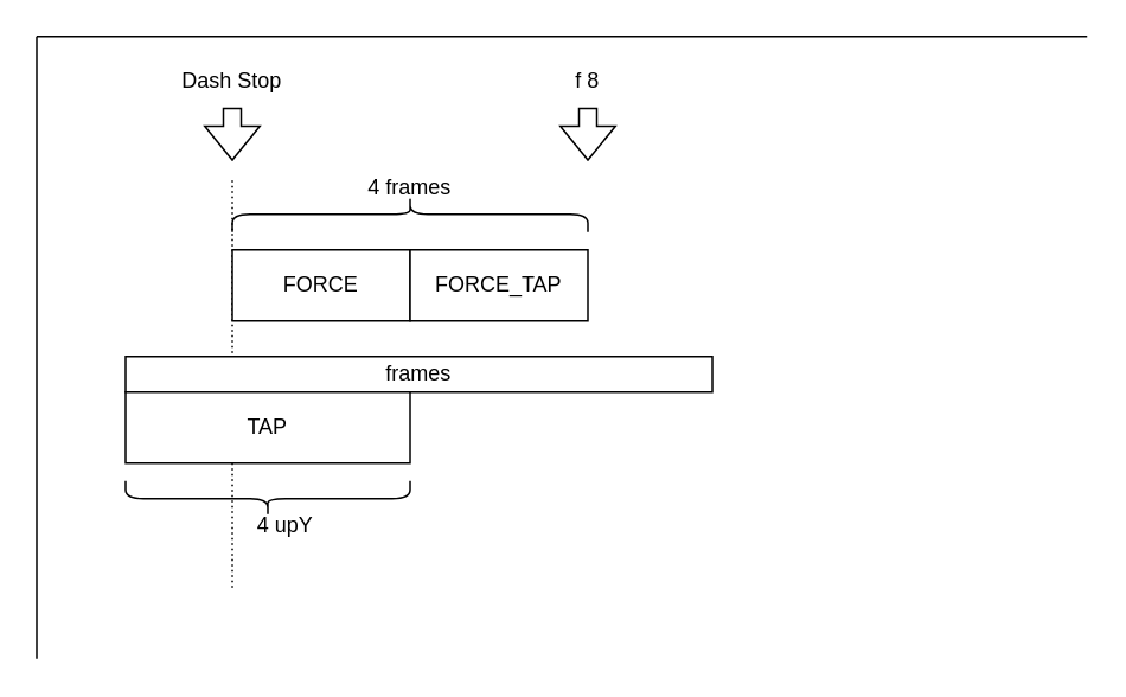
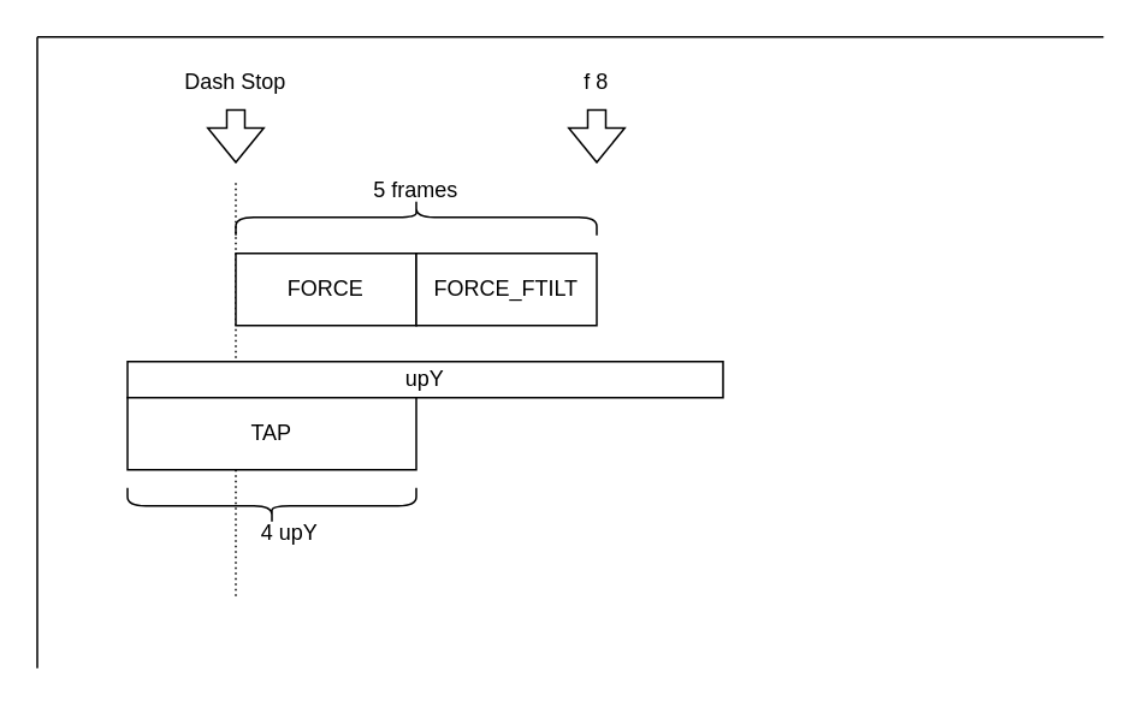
- <mxCell id="5" value="4 frames" style="text;html=1;align=center;verticalAlign=middle;whiteSpace=wrap;rounded=0;" vertex="1" parent="1"><mxGeometry x="200" y="90" width="60" height="30" as="geometry" /></mxCell>
+ <mxCell id="5" value="5 frames" style="text;html=1;align=center;verticalAlign=middle;whiteSpace=wrap;rounded=0;" vertex="1" parent="1"><mxGeometry x="200" y="90" width="60" height="30" as="geometry" /></mxCell>
- <mxCell id="16" value="FORCE_TAP" style="rounded=0;whiteSpace=wrap;html=1;" vertex="1" parent="1"><mxGeometry x="230" y="140" width="100" height="40" as="geometry" /></mxCell>
+ <mxCell id="16" value="FORCE_FTILT" style="rounded=0;whiteSpace=wrap;html=1;" vertex="1" parent="1"><mxGeometry x="230" y="140" width="100" height="40" as="geometry" /></mxCell>
- <mxCell id="6" value="frames" style="rounded=0;whiteSpace=wrap;html=1;" vertex="1" parent="1"><mxGeometry x="70" y="200" width="330" height="20" as="geometry" /></mxCell>
+ <mxCell id="6" value="upY" style="rounded=0;whiteSpace=wrap;html=1;" vertex="1" parent="1"><mxGeometry x="70" y="200" width="330" height="20" as="geometry" /></mxCell>
